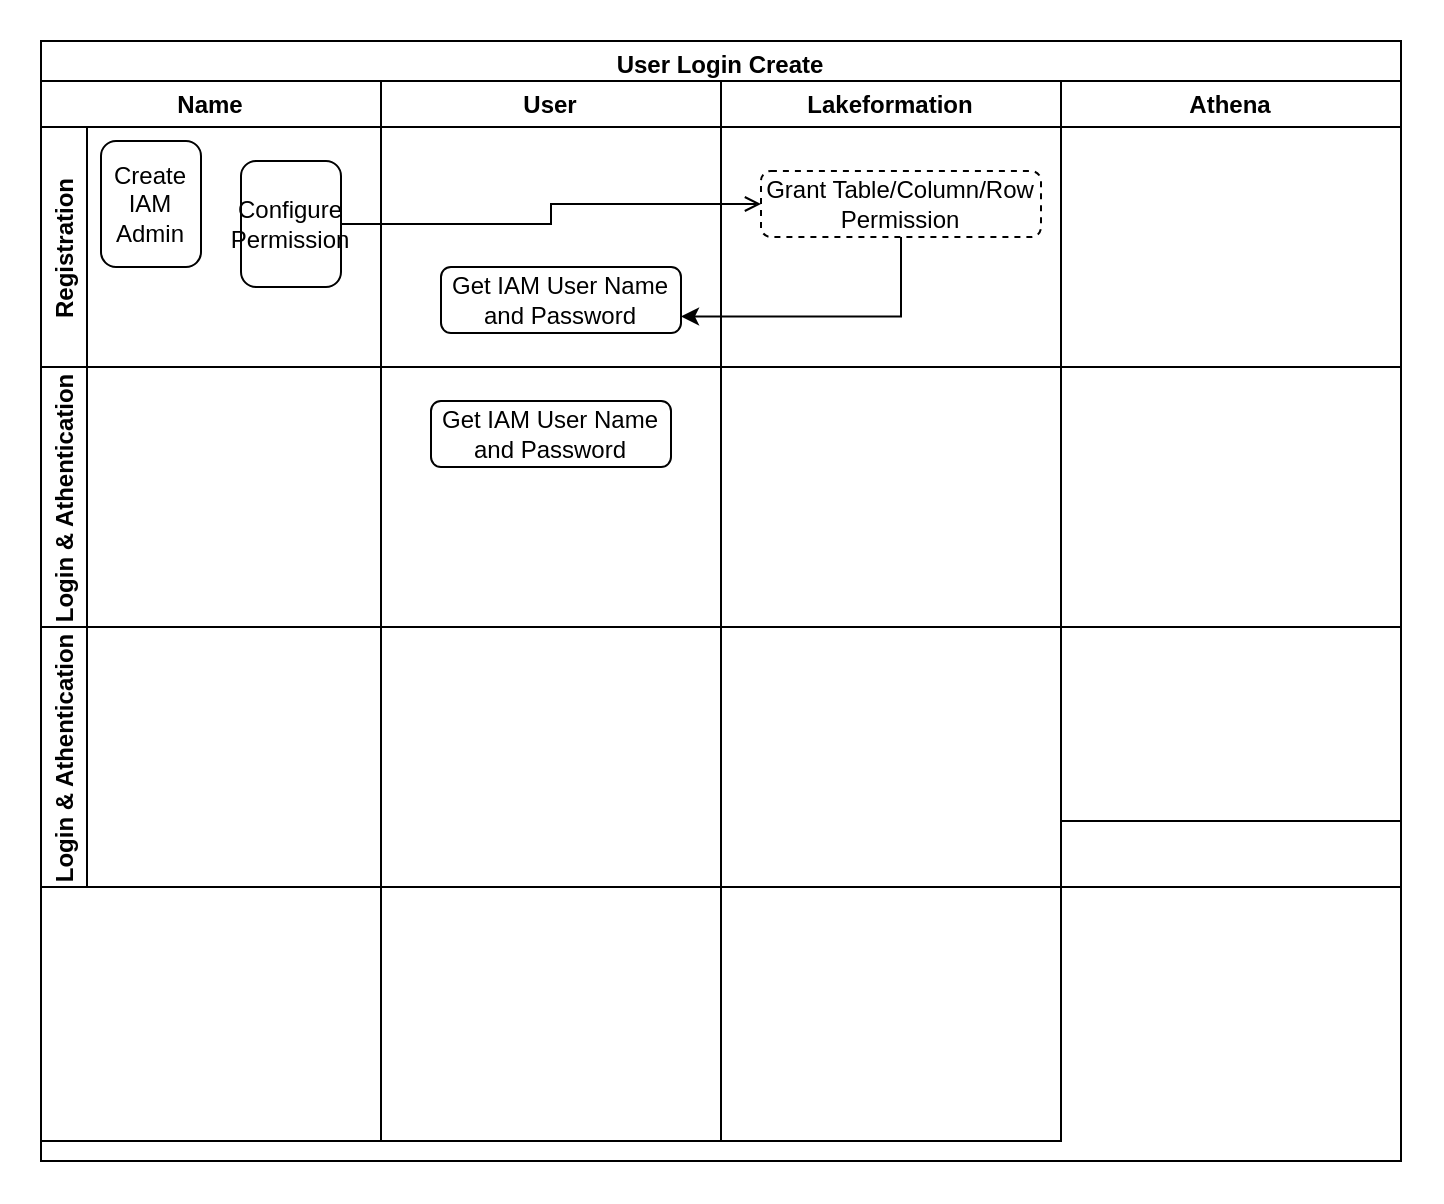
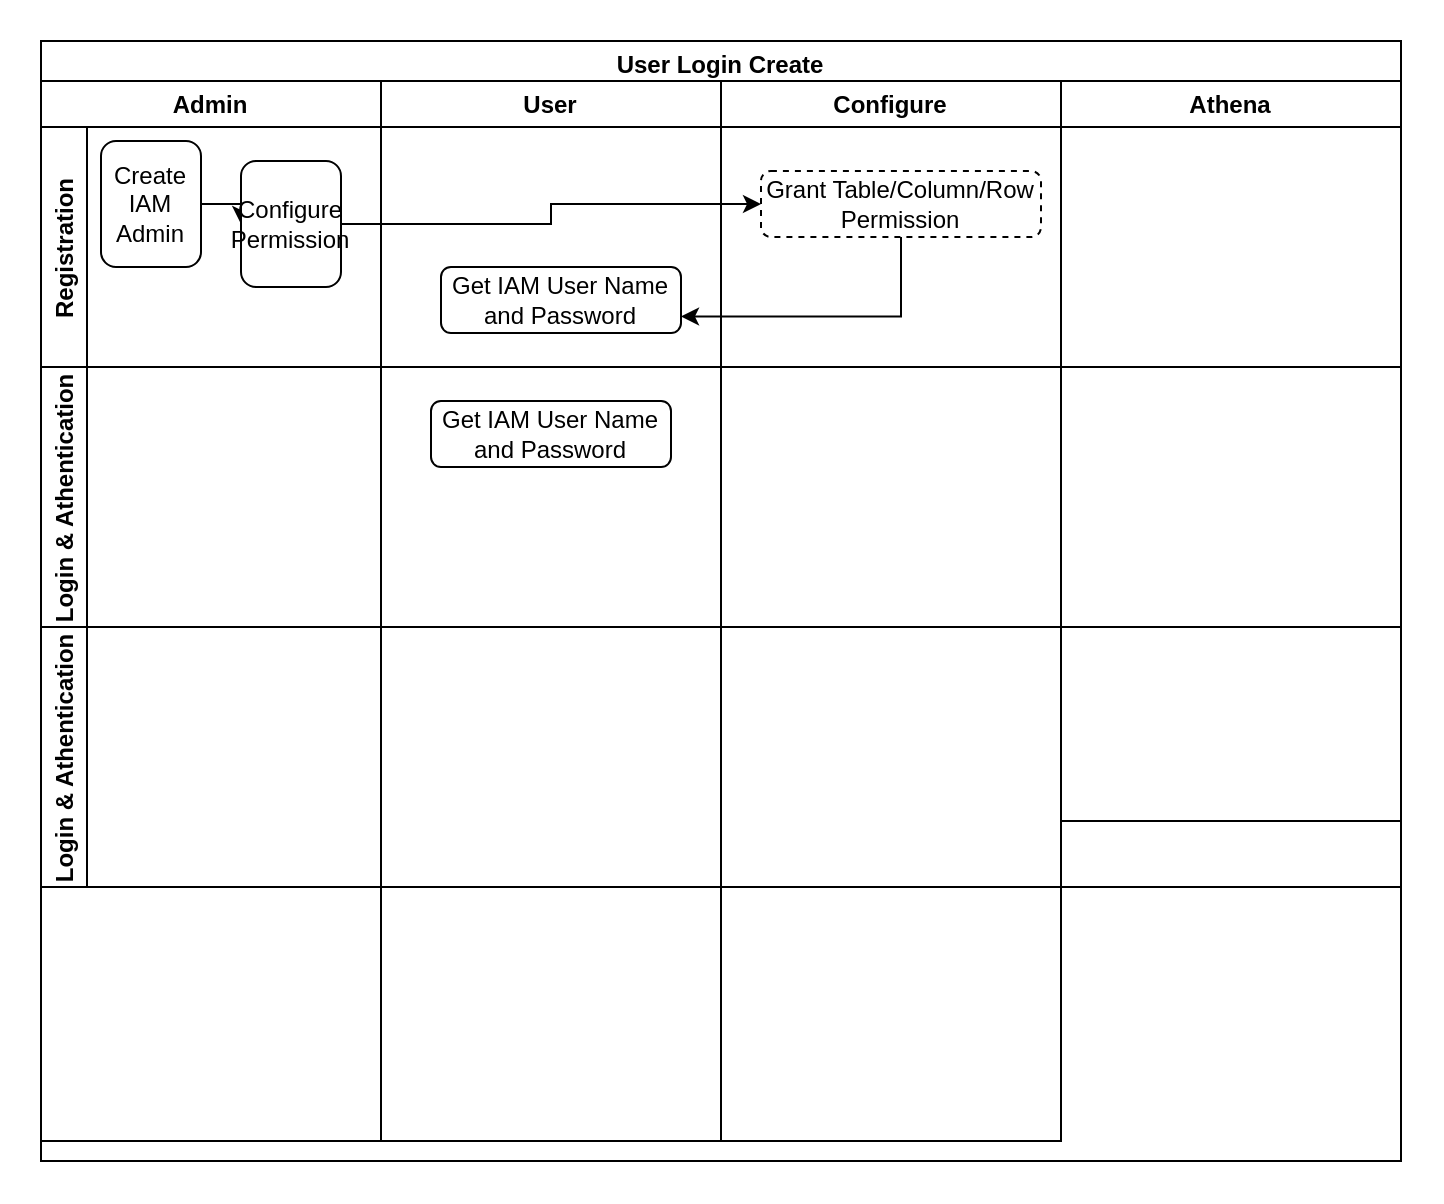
- <mxCell id="13" value="Name" style="swimlane;" vertex="1" parent="2"><mxGeometry y="20" width="170" height="530" as="geometry" /></mxCell>
+ <mxCell id="13" value="Admin" style="swimlane;" vertex="1" parent="2"><mxGeometry y="20" width="170" height="530" as="geometry" /></mxCell>
- <mxCell id="14" value="Lakeformation" style="swimlane;" vertex="1" parent="2"><mxGeometry x="340" y="20" width="170" height="530" as="geometry" /></mxCell>
+ <mxCell id="14" value="Configure" style="swimlane;" vertex="1" parent="2"><mxGeometry x="340" y="20" width="170" height="530" as="geometry" /></mxCell>
+ <mxCell id="6" style="edgeStyle=orthogonalEdgeStyle;rounded=0;orthogonalLoop=1;jettySize=auto;html=1;" edge="1" parent="5" source="7" target="9"><mxGeometry relative="1" as="geometry" /></mxCell>
- <mxCell id="8" style="edgeStyle=orthogonalEdgeStyle;rounded=0;orthogonalLoop=1;jettySize=auto;html=1;exitX=1;exitY=0.5;exitDx=0;exitDy=0;entryX=0;entryY=0.5;entryDx=0;entryDy=0;endArrow=open;" edge="1" parent="5" source="9" target="10"><mxGeometry relative="1" as="geometry" /></mxCell>
+ <mxCell id="8" style="edgeStyle=orthogonalEdgeStyle;rounded=0;orthogonalLoop=1;jettySize=auto;html=1;exitX=1;exitY=0.5;exitDx=0;exitDy=0;entryX=0;entryY=0.5;entryDx=0;entryDy=0;" edge="1" parent="5" source="9" target="10"><mxGeometry relative="1" as="geometry" /></mxCell>
